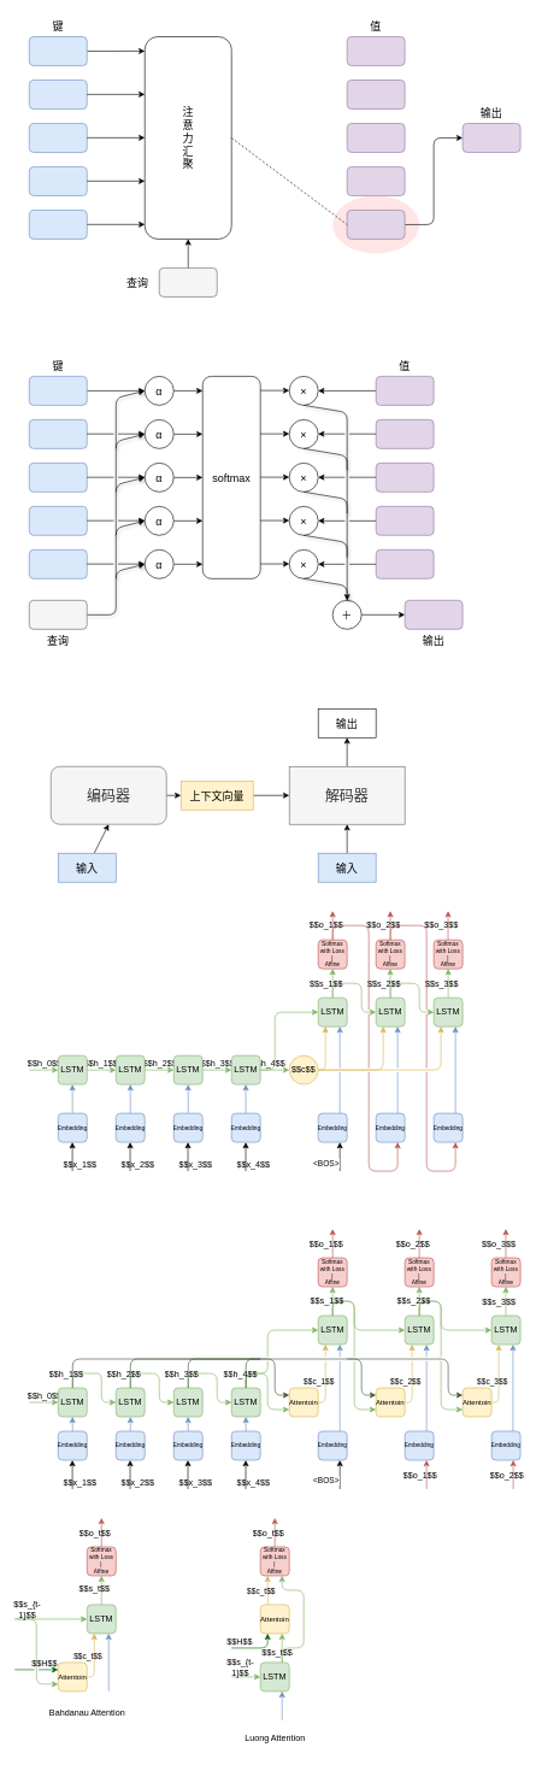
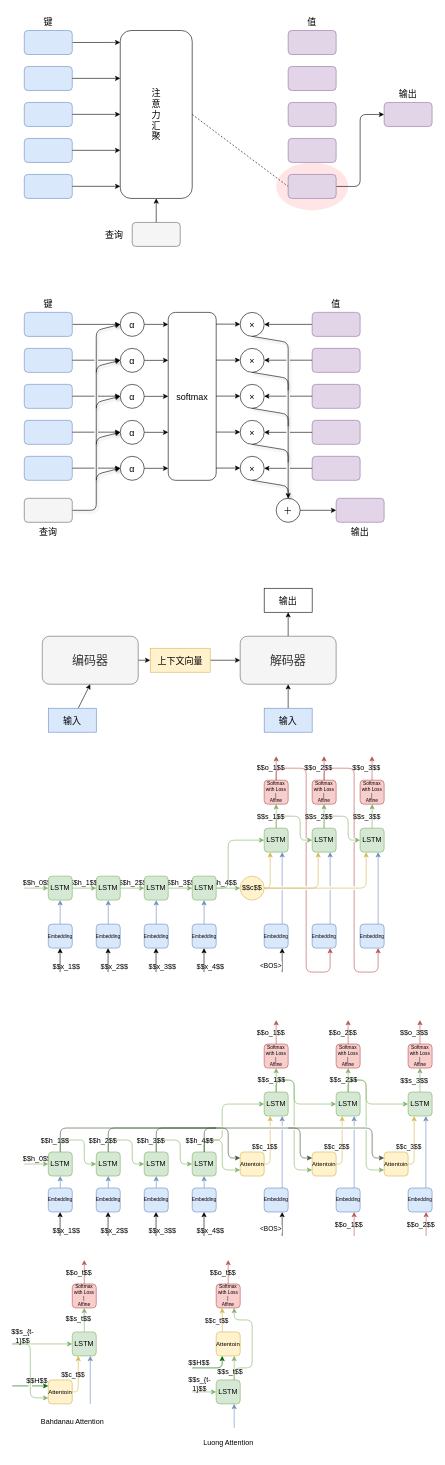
- <mxCell id="10" value="解码器" style="whiteSpace=wrap;html=1;fillColor=#f5f5f5;strokeColor=#666666;fontSize=20;fontColor=#333333;rounded=0;" parent="1" vertex="1"><mxGeometry x="400" y="1060" width="160" height="80" as="geometry" /></mxCell>
+ <mxCell id="10" value="解码器" style="rounded=1;whiteSpace=wrap;html=1;fillColor=#f5f5f5;strokeColor=#666666;fontSize=20;fontColor=#333333;" parent="1" vertex="1"><mxGeometry x="400" y="1060" width="160" height="80" as="geometry" /></mxCell>
